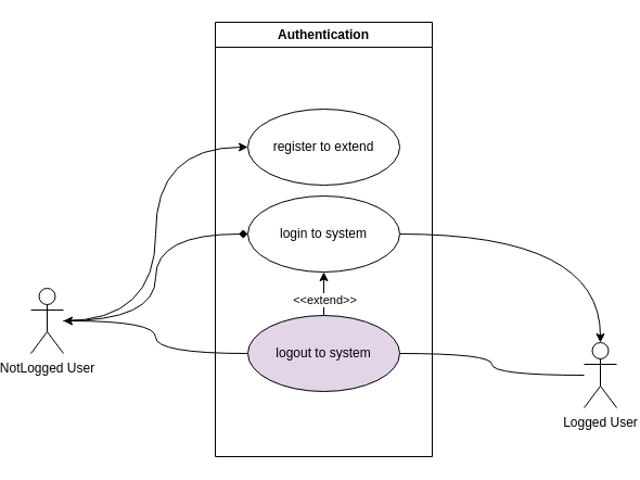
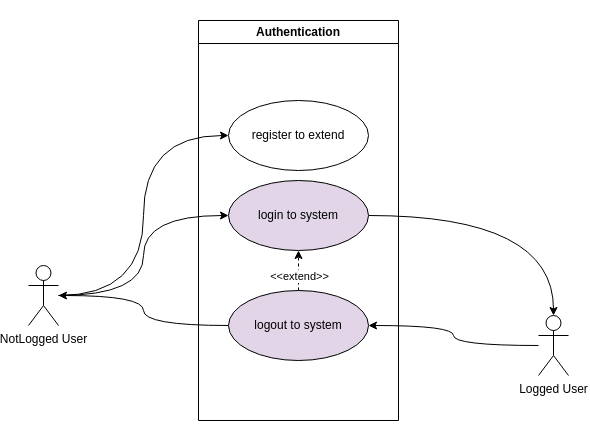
- <mxCell id="3" style="edgeStyle=orthogonalEdgeStyle;rounded=0;orthogonalLoop=1;jettySize=auto;html=1;entryX=0;entryY=0.5;entryDx=0;entryDy=0;curved=1;endArrow=diamond;" parent="1" source="4" target="11" edge="1"><mxGeometry relative="1" as="geometry" /></mxCell>
+ <mxCell id="3" style="edgeStyle=orthogonalEdgeStyle;rounded=0;orthogonalLoop=1;jettySize=auto;html=1;entryX=0;entryY=0.5;entryDx=0;entryDy=0;curved=1;" parent="1" source="4" target="11" edge="1"><mxGeometry relative="1" as="geometry" /></mxCell>
- <mxCell id="11" value="login to system" style="ellipse;whiteSpace=wrap;html=1;" parent="9" vertex="1"><mxGeometry x="30" y="160" width="140" height="70" as="geometry" /></mxCell>
+ <mxCell id="11" value="login to system" style="ellipse;whiteSpace=wrap;html=1;fillColor=#e1d5e7;" parent="9" vertex="1"><mxGeometry x="30" y="160" width="140" height="70" as="geometry" /></mxCell>
- <mxCell id="12" style="edgeStyle=orthogonalEdgeStyle;rounded=0;orthogonalLoop=1;jettySize=auto;html=1;entryX=0.5;entryY=1;entryDx=0;entryDy=0;dashed=0;" parent="9" source="14" target="11" edge="1"><mxGeometry relative="1" as="geometry" /></mxCell>
+ <mxCell id="12" style="edgeStyle=orthogonalEdgeStyle;rounded=0;orthogonalLoop=1;jettySize=auto;html=1;entryX=0.5;entryY=1;entryDx=0;entryDy=0;dashed=1;" parent="9" source="14" target="11" edge="1"><mxGeometry relative="1" as="geometry" /></mxCell>
- <mxCell id="7" style="edgeStyle=orthogonalEdgeStyle;rounded=0;orthogonalLoop=1;jettySize=auto;html=1;entryX=1;entryY=0.5;entryDx=0;entryDy=0;curved=1;endArrow=none;" parent="1" source="8" target="14" edge="1"><mxGeometry relative="1" as="geometry" /></mxCell>
+ <mxCell id="7" style="edgeStyle=orthogonalEdgeStyle;rounded=0;orthogonalLoop=1;jettySize=auto;html=1;entryX=1;entryY=0.5;entryDx=0;entryDy=0;curved=1;" parent="1" source="8" target="14" edge="1"><mxGeometry relative="1" as="geometry" /></mxCell>
